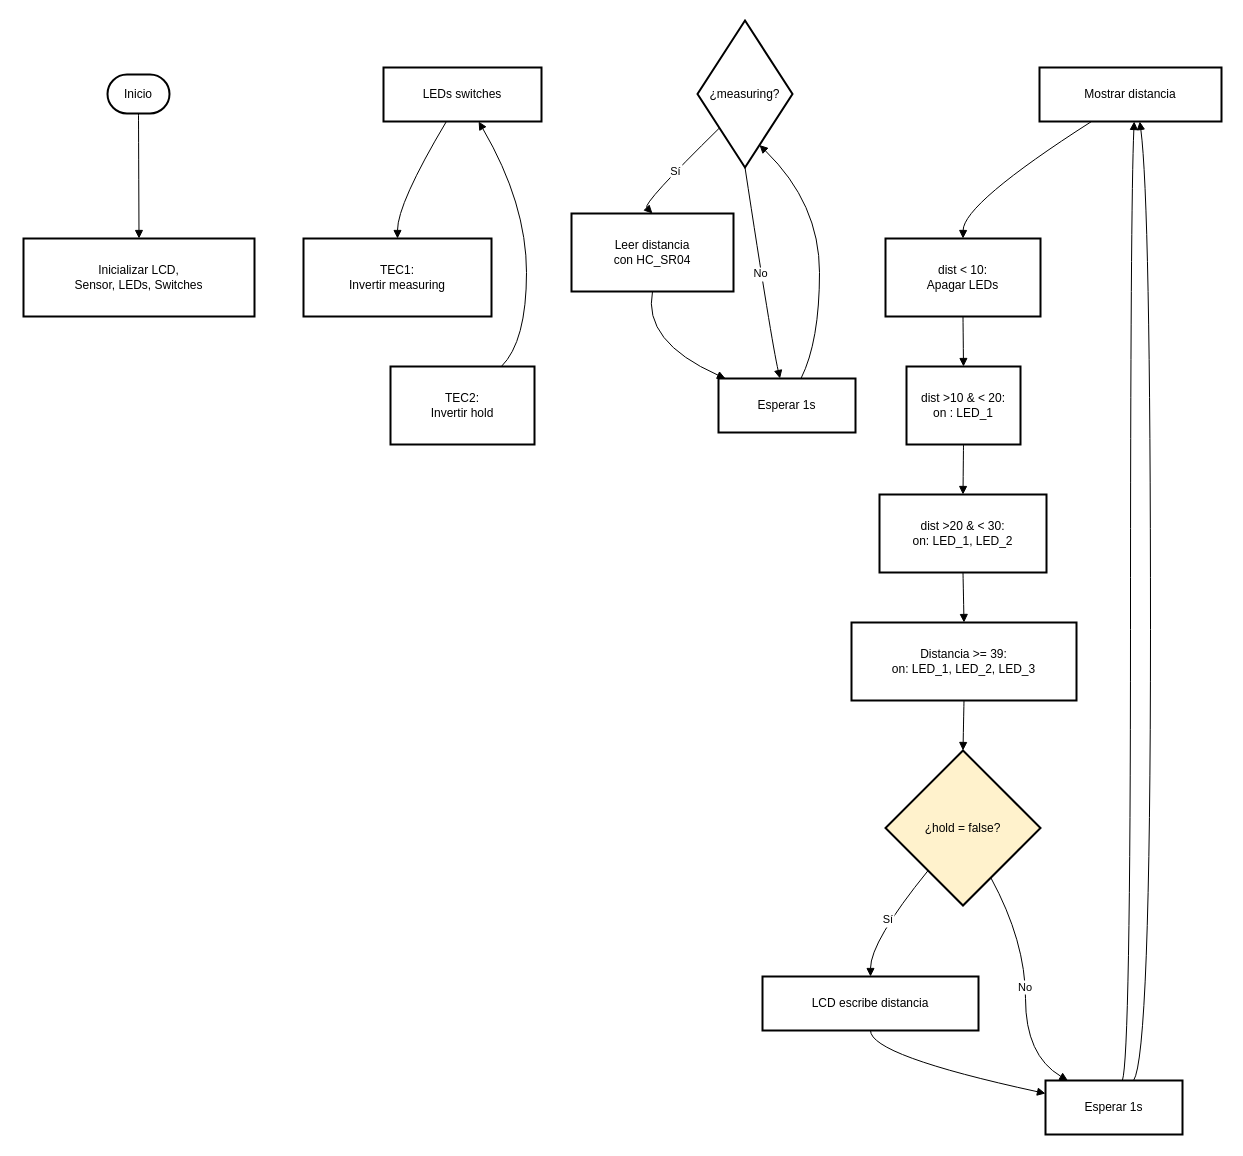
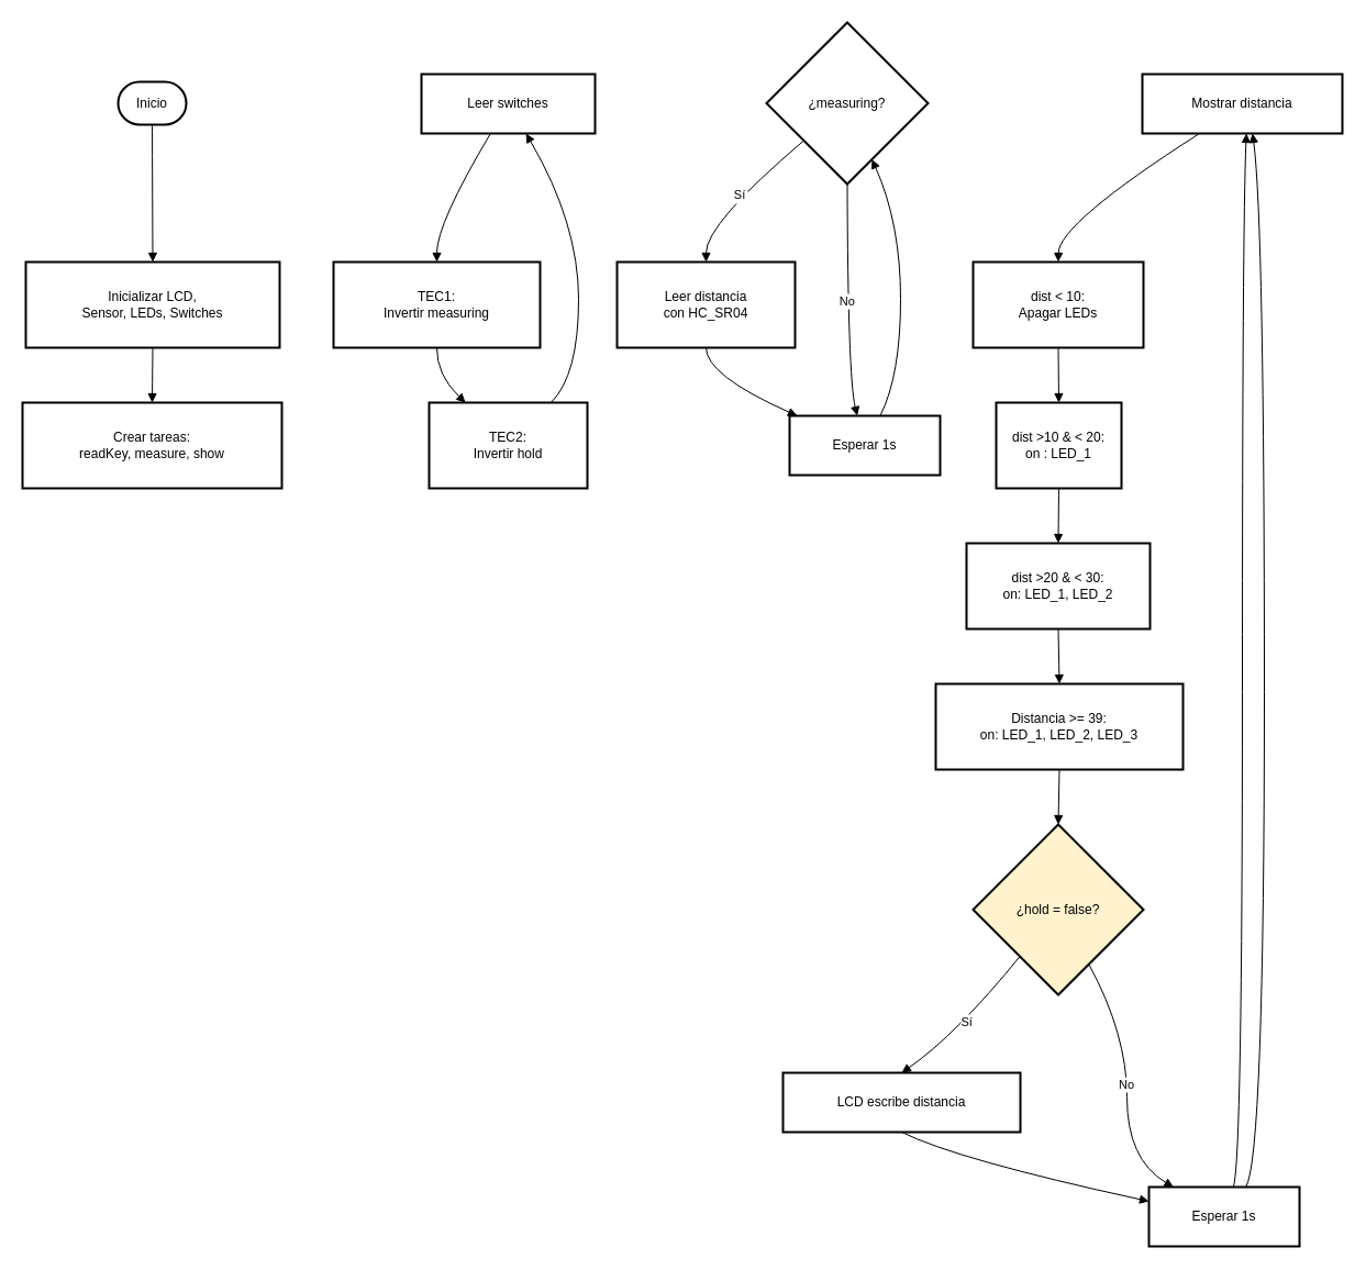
- <mxCell id="8" value="¿measuring?" style="rhombus;strokeWidth=2;whiteSpace=wrap;" vertex="1" parent="1"><mxGeometry x="697" y="20" width="95" height="147" as="geometry" /></mxCell>
+ <mxCell id="8" value="¿measuring?" style="rhombus;strokeWidth=2;whiteSpace=wrap;" vertex="1" parent="1"><mxGeometry x="697" y="20" width="147" height="147" as="geometry" /></mxCell>
- <mxCell id="5" value="LEDs switches" style="whiteSpace=wrap;strokeWidth=2;" vertex="1" parent="1"><mxGeometry x="383" y="67" width="158" height="54" as="geometry" /></mxCell>
+ <mxCell id="5" value="Leer switches" style="whiteSpace=wrap;strokeWidth=2;" vertex="1" parent="1"><mxGeometry x="383" y="67" width="158" height="54" as="geometry" /></mxCell>
- <mxCell id="9" value="Leer distancia&#10;con HC_SR04" style="whiteSpace=wrap;strokeWidth=2;" vertex="1" parent="1"><mxGeometry x="571" y="213" width="162" height="78" as="geometry" /></mxCell>
+ <mxCell id="9" value="Leer distancia&#10;con HC_SR04" style="whiteSpace=wrap;strokeWidth=2;" vertex="1" parent="1"><mxGeometry x="561" y="238" width="162" height="78" as="geometry" /></mxCell>
+ <mxCell id="20" value="" style="curved=1;startArrow=none;endArrow=block;exitX=0.5;exitY=1;entryX=0.5;entryY=0;rounded=0;" edge="1" parent="1" source="3" target="4"><mxGeometry relative="1" as="geometry"><Array as="points" /></mxGeometry></mxCell>
+ <mxCell id="22" value="" style="curved=1;startArrow=none;endArrow=block;exitX=0.5;exitY=1;entryX=0.23;entryY=0;rounded=0;" edge="1" parent="1" source="6" target="7"><mxGeometry relative="1" as="geometry"><Array as="points"><mxPoint x="397" y="341" /></Array></mxGeometry></mxCell>
+ <mxCell id="4" value="Crear tareas:&#10;readKey, measure, show" style="whiteSpace=wrap;strokeWidth=2;" vertex="1" parent="1"><mxGeometry x="20" y="366" width="236" height="78" as="geometry" /></mxCell>
- <mxCell id="17" value="LCD escribe distancia" style="whiteSpace=wrap;strokeWidth=2;" vertex="1" parent="1"><mxGeometry x="762" y="976" width="216" height="54" as="geometry" /></mxCell>
+ <mxCell id="17" value="LCD escribe distancia" style="whiteSpace=wrap;strokeWidth=2;" vertex="1" parent="1"><mxGeometry x="712" y="976" width="216" height="54" as="geometry" /></mxCell>
